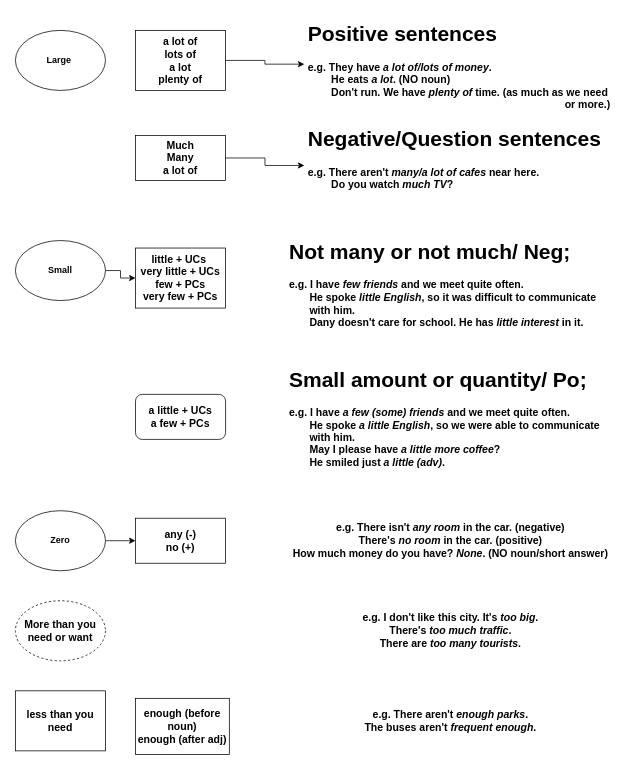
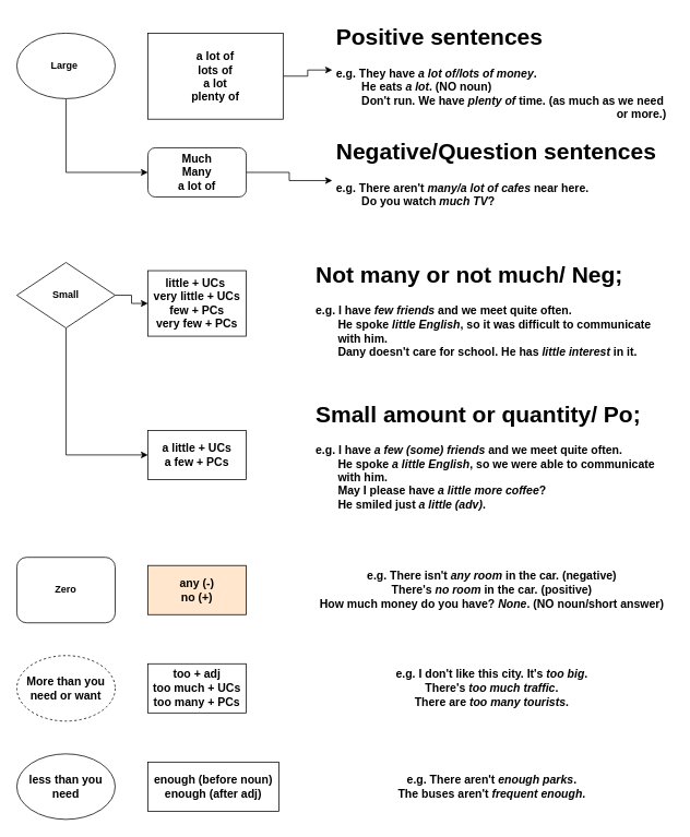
- <mxCell id="10" value="&lt;b&gt;a lot of&lt;br&gt;lots of&lt;br&gt;a lot&lt;br&gt;plenty of&lt;br&gt;&lt;/b&gt;" style="rounded=0;whiteSpace=wrap;html=1;fontSize=14;" vertex="1" parent="1"><mxGeometry x="180" y="40" width="120" height="80" as="geometry" /></mxCell>
+ <mxCell id="10" value="&lt;b&gt;a lot of&lt;br&gt;lots of&lt;br&gt;a lot&lt;br&gt;plenty of&lt;br&gt;&lt;/b&gt;" style="rounded=0;whiteSpace=wrap;html=1;fontSize=14;" vertex="1" parent="1"><mxGeometry x="180" y="40" width="165" height="105" as="geometry" /></mxCell>
+ <mxCell id="2" style="edgeStyle=orthogonalEdgeStyle;rounded=0;orthogonalLoop=1;jettySize=auto;html=1;exitX=0.5;exitY=1;exitDx=0;exitDy=0;entryX=0;entryY=0.5;entryDx=0;entryDy=0;fontSize=14;" edge="1" parent="1" source="3" target="12"><mxGeometry relative="1" as="geometry" /></mxCell>
- <mxCell id="12" value="&lt;b&gt;Much&lt;br&gt;Many&lt;br&gt;a lot of&lt;/b&gt;" style="rounded=0;whiteSpace=wrap;html=1;fontSize=14;" vertex="1" parent="1"><mxGeometry x="180" y="180" width="120" height="60" as="geometry" /></mxCell>
+ <mxCell id="12" value="&lt;b&gt;Much&lt;br&gt;Many&lt;br&gt;a lot of&lt;/b&gt;" style="whiteSpace=wrap;html=1;fontSize=14;rounded=1;" vertex="1" parent="1"><mxGeometry x="180" y="180" width="120" height="60" as="geometry" /></mxCell>
- <mxCell id="6" value="&lt;b&gt;Small&lt;/b&gt;" style="ellipse;whiteSpace=wrap;html=1;" vertex="1" parent="1"><mxGeometry x="20" y="320" width="120" height="80" as="geometry" /></mxCell>
+ <mxCell id="6" value="&lt;b&gt;Small&lt;/b&gt;" style="rhombus;whiteSpace=wrap;html=1;" vertex="1" parent="1"><mxGeometry x="20" y="320" width="120" height="80" as="geometry" /></mxCell>
+ <mxCell id="5" style="edgeStyle=orthogonalEdgeStyle;rounded=0;orthogonalLoop=1;jettySize=auto;html=1;exitX=0.5;exitY=1;exitDx=0;exitDy=0;entryX=0;entryY=0.5;entryDx=0;entryDy=0;fontSize=14;" edge="1" parent="1" source="6" target="17"><mxGeometry relative="1" as="geometry" /></mxCell>
- <mxCell id="17" value="&lt;b&gt;a little + UCs&lt;br&gt;a few + PCs&lt;/b&gt;" style="whiteSpace=wrap;html=1;fontSize=14;rounded=1;" vertex="1" parent="1"><mxGeometry x="180" y="525" width="120" height="60" as="geometry" /></mxCell>
+ <mxCell id="17" value="&lt;b&gt;a little + UCs&lt;br&gt;a few + PCs&lt;/b&gt;" style="rounded=0;whiteSpace=wrap;html=1;fontSize=14;" vertex="1" parent="1"><mxGeometry x="180" y="525" width="120" height="60" as="geometry" /></mxCell>
- <mxCell id="8" value="&lt;b&gt;Zero&lt;/b&gt;" style="ellipse;whiteSpace=wrap;html=1;" vertex="1" parent="1"><mxGeometry x="20" y="680" width="120" height="80" as="geometry" /></mxCell>
+ <mxCell id="8" value="&lt;b&gt;Zero&lt;/b&gt;" style="whiteSpace=wrap;html=1;rounded=1;" vertex="1" parent="1"><mxGeometry x="20" y="680" width="120" height="80" as="geometry" /></mxCell>
- <mxCell id="7" style="edgeStyle=orthogonalEdgeStyle;rounded=0;orthogonalLoop=1;jettySize=auto;html=1;exitX=1;exitY=0.5;exitDx=0;exitDy=0;entryX=0;entryY=0.5;entryDx=0;entryDy=0;fontSize=14;" edge="1" parent="1" source="8" target="19"><mxGeometry relative="1" as="geometry" /></mxCell>
- <mxCell id="19" value="&lt;b&gt;any (-)&lt;br&gt;no (+)&lt;/b&gt;" style="rounded=0;whiteSpace=wrap;html=1;fontSize=14;" vertex="1" parent="1"><mxGeometry x="180" y="690" width="120" height="60" as="geometry" /></mxCell>
+ <mxCell id="19" value="&lt;b&gt;any (-)&lt;br&gt;no (+)&lt;/b&gt;" style="rounded=0;whiteSpace=wrap;html=1;fontSize=14;fillColor=#ffe6cc;" vertex="1" parent="1"><mxGeometry x="180" y="690" width="120" height="60" as="geometry" /></mxCell>
+ <mxCell id="22" value="&lt;b&gt;too + adj&lt;br&gt;too much + UCs&lt;br&gt;too many + PCs&lt;/b&gt;" style="rounded=0;whiteSpace=wrap;html=1;fontSize=14;" vertex="1" parent="1"><mxGeometry x="180" y="810" width="120" height="60" as="geometry" /></mxCell>
- <mxCell id="24" value="&lt;b&gt;less than you&lt;br&gt;need&lt;/b&gt;" style="whiteSpace=wrap;html=1;fontSize=14;rounded=0;" vertex="1" parent="1"><mxGeometry x="20" y="920" width="120" height="80" as="geometry" /></mxCell>
+ <mxCell id="24" value="&lt;b&gt;less than you&lt;br&gt;need&lt;/b&gt;" style="ellipse;whiteSpace=wrap;html=1;fontSize=14;" vertex="1" parent="1"><mxGeometry x="20" y="920" width="120" height="80" as="geometry" /></mxCell>
- <mxCell id="25" value="&lt;b&gt;enough (before noun)&lt;br&gt;enough (after adj)&lt;/b&gt;" style="rounded=0;whiteSpace=wrap;html=1;fontSize=14;" vertex="1" parent="1"><mxGeometry x="180" y="930" width="125" height="75" as="geometry" /></mxCell>
+ <mxCell id="25" value="&lt;b&gt;enough (before noun)&lt;br&gt;enough (after adj)&lt;/b&gt;" style="rounded=0;whiteSpace=wrap;html=1;fontSize=14;" vertex="1" parent="1"><mxGeometry x="180" y="930" width="160" height="60" as="geometry" /></mxCell>
